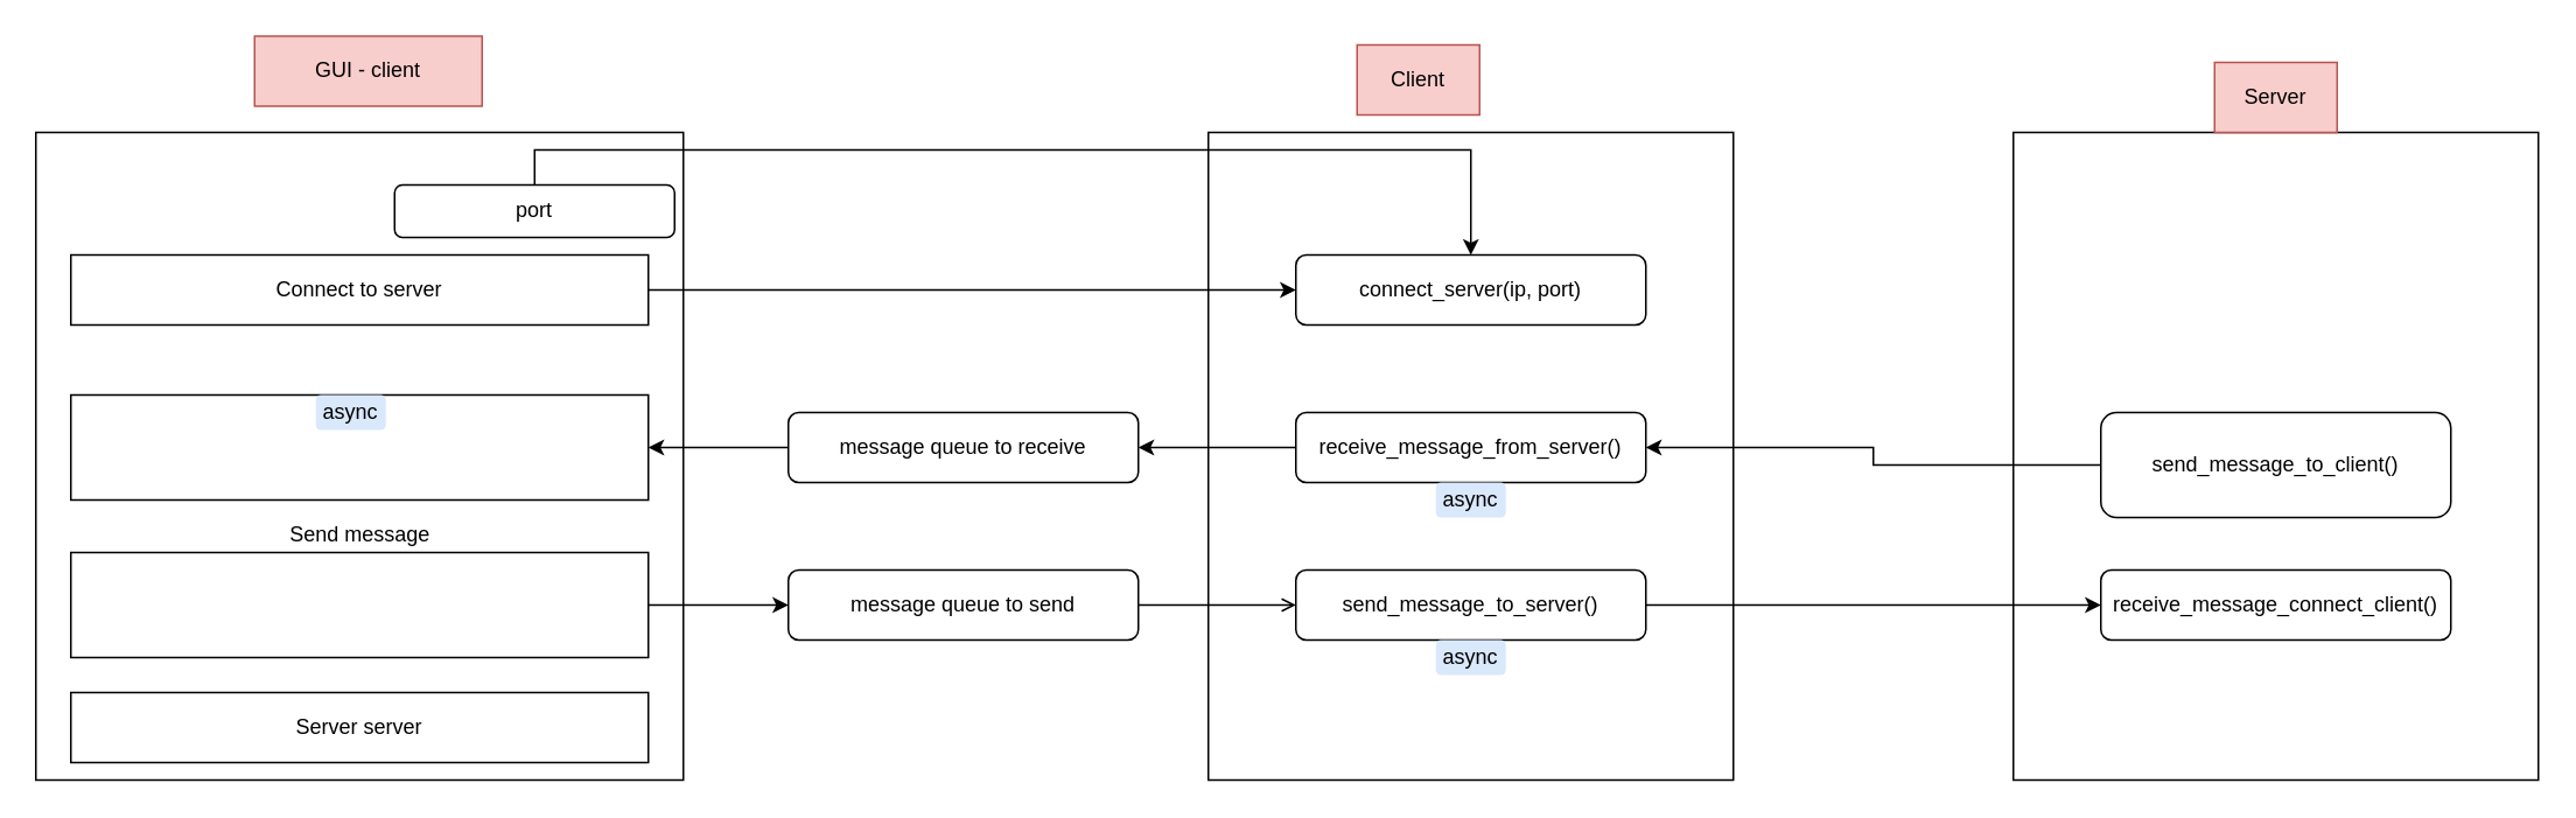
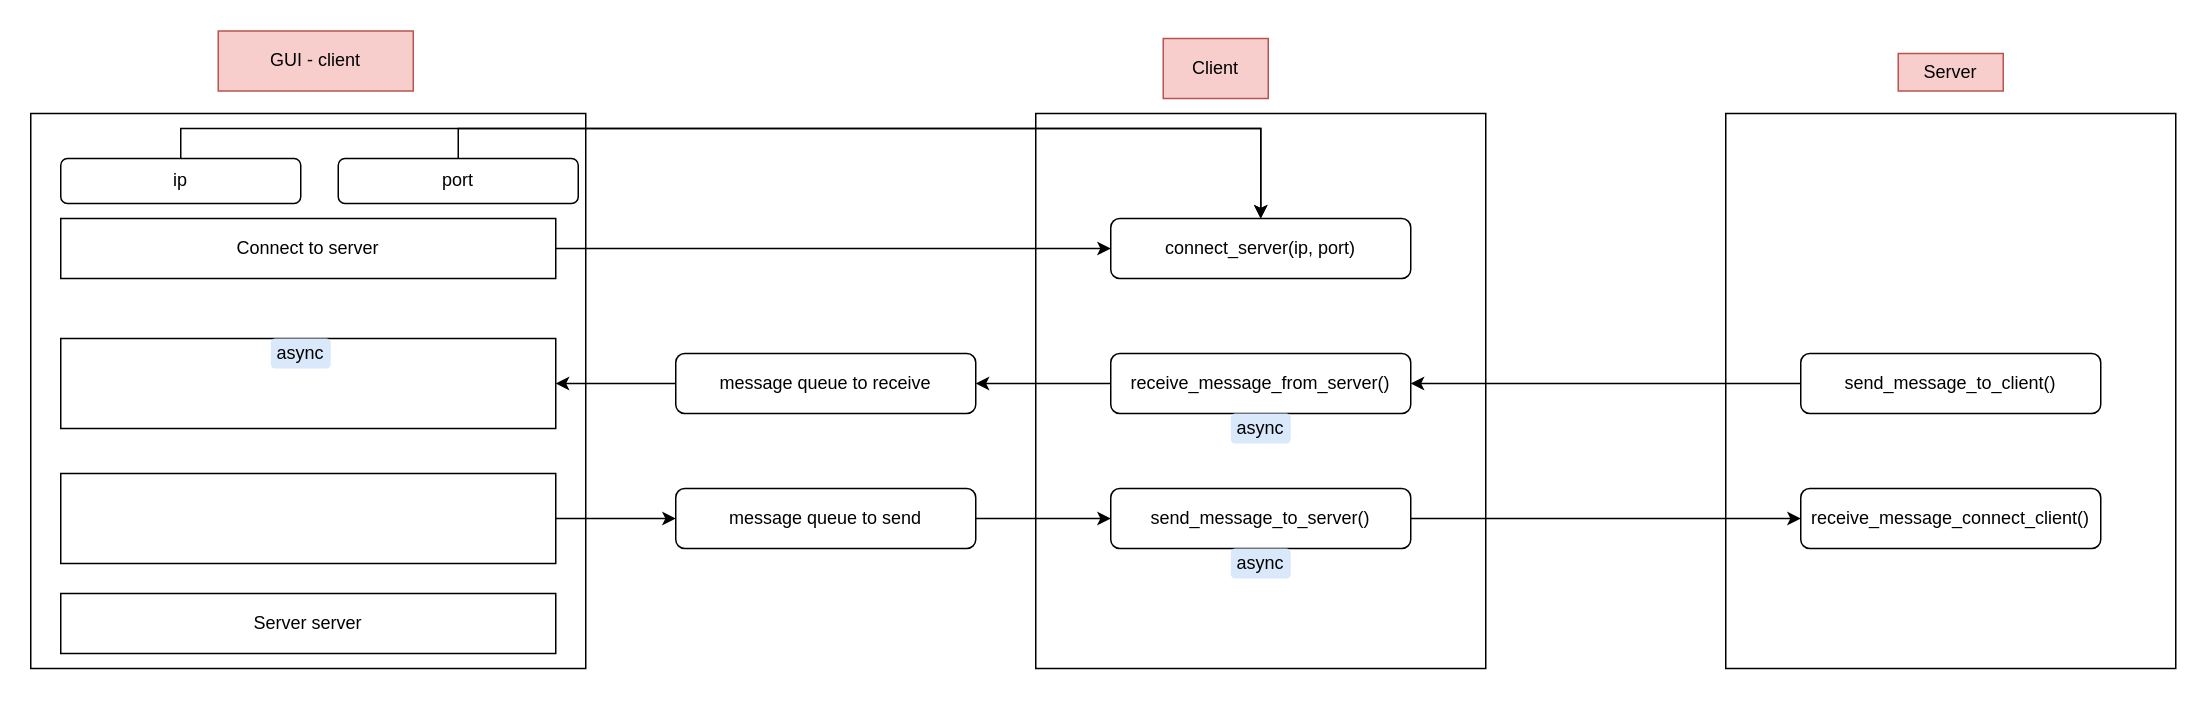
- <mxCell id="30" value="Server" style="text;html=1;strokeColor=#b85450;fillColor=#f8cecc;align=center;verticalAlign=middle;whiteSpace=wrap;rounded=0;" vertex="1" parent="1"><mxGeometry x="1265" y="35" width="70" height="40" as="geometry" /></mxCell>
+ <mxCell id="30" value="Server" style="text;html=1;strokeColor=#b85450;fillColor=#f8cecc;align=center;verticalAlign=middle;whiteSpace=wrap;rounded=0;" vertex="1" parent="1"><mxGeometry x="1265" y="35" width="70" height="25" as="geometry" /></mxCell>
+ <mxCell id="8" style="edgeStyle=orthogonalEdgeStyle;rounded=0;orthogonalLoop=1;jettySize=auto;html=1;exitX=0.5;exitY=0;exitDx=0;exitDy=0;entryX=0.5;entryY=0;entryDx=0;entryDy=0;" parent="1" source="9" target="17" edge="1"><mxGeometry relative="1" as="geometry" /></mxCell>
+ <mxCell id="9" value="ip" style="rounded=1;whiteSpace=wrap;html=1;" parent="1" vertex="1"><mxGeometry x="40" y="105" width="160" height="30" as="geometry" /></mxCell>
- <mxCell id="28" value="send_message_to_client()" style="rounded=1;whiteSpace=wrap;html=1;" vertex="1" parent="1"><mxGeometry x="1200" y="235" width="200" height="60" as="geometry" /></mxCell>
+ <mxCell id="28" value="send_message_to_client()" style="rounded=1;whiteSpace=wrap;html=1;" vertex="1" parent="1"><mxGeometry x="1200" y="235" width="200" height="40" as="geometry" /></mxCell>
- <mxCell id="14" value="Send message" style="text;html=1;strokeColor=none;fillColor=none;align=center;verticalAlign=middle;whiteSpace=wrap;rounded=0;" parent="1" vertex="1"><mxGeometry x="142.5" y="295" width="125" height="20" as="geometry" /></mxCell>
- <mxCell id="20" style="edgeStyle=orthogonalEdgeStyle;rounded=0;orthogonalLoop=1;jettySize=auto;html=1;exitX=1;exitY=0.5;exitDx=0;exitDy=0;endArrow=open;" edge="1" parent="1" source="21" target="25"><mxGeometry relative="1" as="geometry" /></mxCell>
+ <mxCell id="20" style="edgeStyle=orthogonalEdgeStyle;rounded=0;orthogonalLoop=1;jettySize=auto;html=1;exitX=1;exitY=0.5;exitDx=0;exitDy=0;" edge="1" parent="1" source="21" target="25"><mxGeometry relative="1" as="geometry" /></mxCell>
